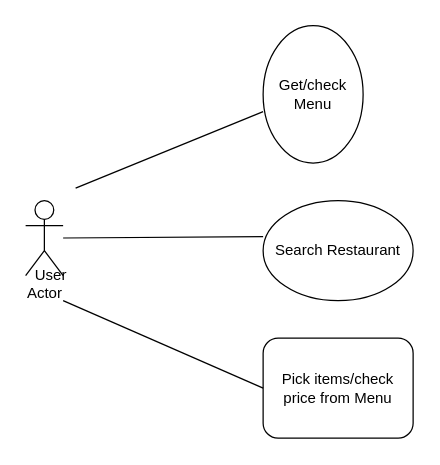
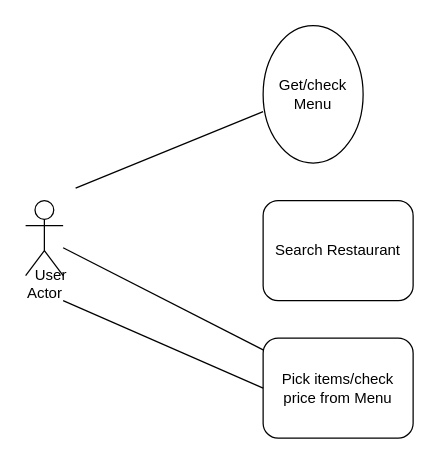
- <mxCell id="8" value="" style="endArrow=none;html=1;entryX=0;entryY=0.361;entryDx=0;entryDy=0;entryPerimeter=0;" edge="1" parent="1" source="5" target="2"><mxGeometry width="50" height="50" relative="1" as="geometry"><mxPoint x="250" y="220" as="sourcePoint" /><mxPoint x="300" y="170" as="targetPoint" /></mxGeometry></mxCell>
+ <mxCell id="8" value="" style="endArrow=none;html=1;" edge="1" parent="1" source="5" target="4"><mxGeometry width="50" height="50" relative="1" as="geometry"><mxPoint x="250" y="220" as="sourcePoint" /><mxPoint x="300" y="170" as="targetPoint" /></mxGeometry></mxCell>
- <mxCell id="2" value="Search Restaurant" style="ellipse;whiteSpace=wrap;html=1;" vertex="1" parent="1"><mxGeometry x="210" y="160" width="120" height="80" as="geometry" /></mxCell>
+ <mxCell id="2" value="Search Restaurant" style="whiteSpace=wrap;html=1;rounded=1;" vertex="1" parent="1"><mxGeometry x="210" y="160" width="120" height="80" as="geometry" /></mxCell>
